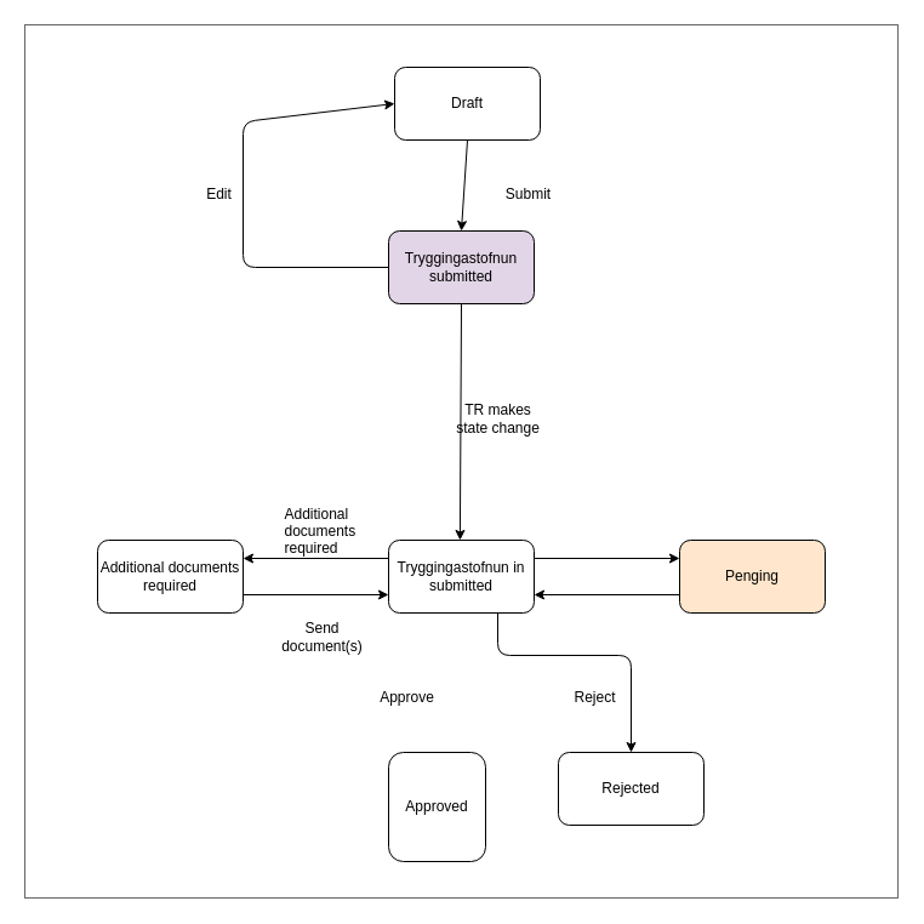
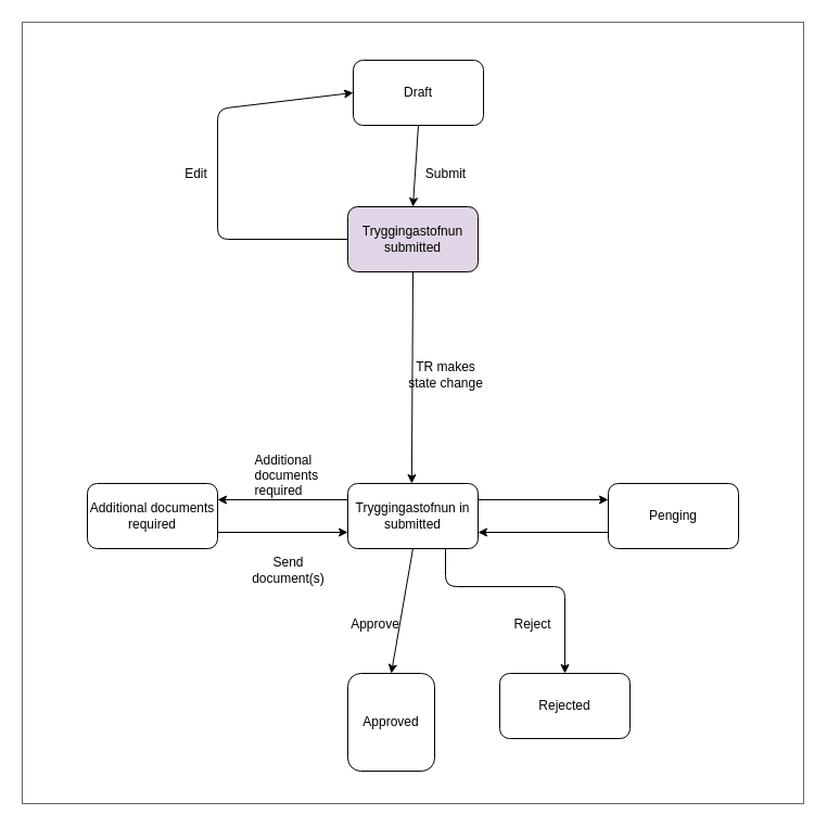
- <mxCell id="14" value="Submit" style="text;html=1;align=center;verticalAlign=middle;resizable=0;points=[];autosize=1;strokeColor=none;fillColor=none;fontColor=#000000;" vertex="1" parent="1"><mxGeometry x="405" y="145" width="60" height="30" as="geometry" /></mxCell>
+ <mxCell id="14" value="Submit" style="text;html=1;align=center;verticalAlign=middle;resizable=0;points=[];autosize=1;strokeColor=none;fillColor=none;fontColor=#000000;" vertex="1" parent="1"><mxGeometry x="380" y="145" width="60" height="30" as="geometry" /></mxCell>
- <mxCell id="23" value="&lt;font color=&quot;#000000&quot;&gt;Penging&lt;/font&gt;" style="rounded=1;whiteSpace=wrap;html=1;fillColor=#ffe6cc;strokeColor=#000000;" vertex="1" parent="1"><mxGeometry x="560" y="445" width="120" height="60" as="geometry" /></mxCell>
+ <mxCell id="23" value="&lt;font color=&quot;#000000&quot;&gt;Penging&lt;/font&gt;" style="rounded=1;whiteSpace=wrap;html=1;fillColor=#FFFFFF;strokeColor=#000000;" vertex="1" parent="1"><mxGeometry x="560" y="445" width="120" height="60" as="geometry" /></mxCell>
+ <mxCell id="19" value="" style="endArrow=classic;html=1;exitX=0.5;exitY=1;exitDx=0;exitDy=0;fontColor=#FFFFFF;strokeColor=#000000;entryX=0.5;entryY=0;entryDx=0;entryDy=0;" edge="1" parent="1" source="6" target="9"><mxGeometry width="50" height="50" relative="1" as="geometry"><mxPoint x="390" y="515" as="sourcePoint" /><mxPoint x="250" y="575" as="targetPoint" /></mxGeometry></mxCell>
- <mxCell id="16" value="Approve" style="text;html=1;align=center;verticalAlign=middle;resizable=0;points=[];autosize=1;strokeColor=none;fillColor=none;fontColor=#000000;" vertex="1" parent="1"><mxGeometry x="300" y="560" width="70" height="30" as="geometry" /></mxCell>
+ <mxCell id="16" value="Approve" style="text;html=1;align=center;verticalAlign=middle;resizable=0;points=[];autosize=1;strokeColor=none;fillColor=none;fontColor=#000000;" vertex="1" parent="1"><mxGeometry x="310" y="560" width="70" height="30" as="geometry" /></mxCell>
